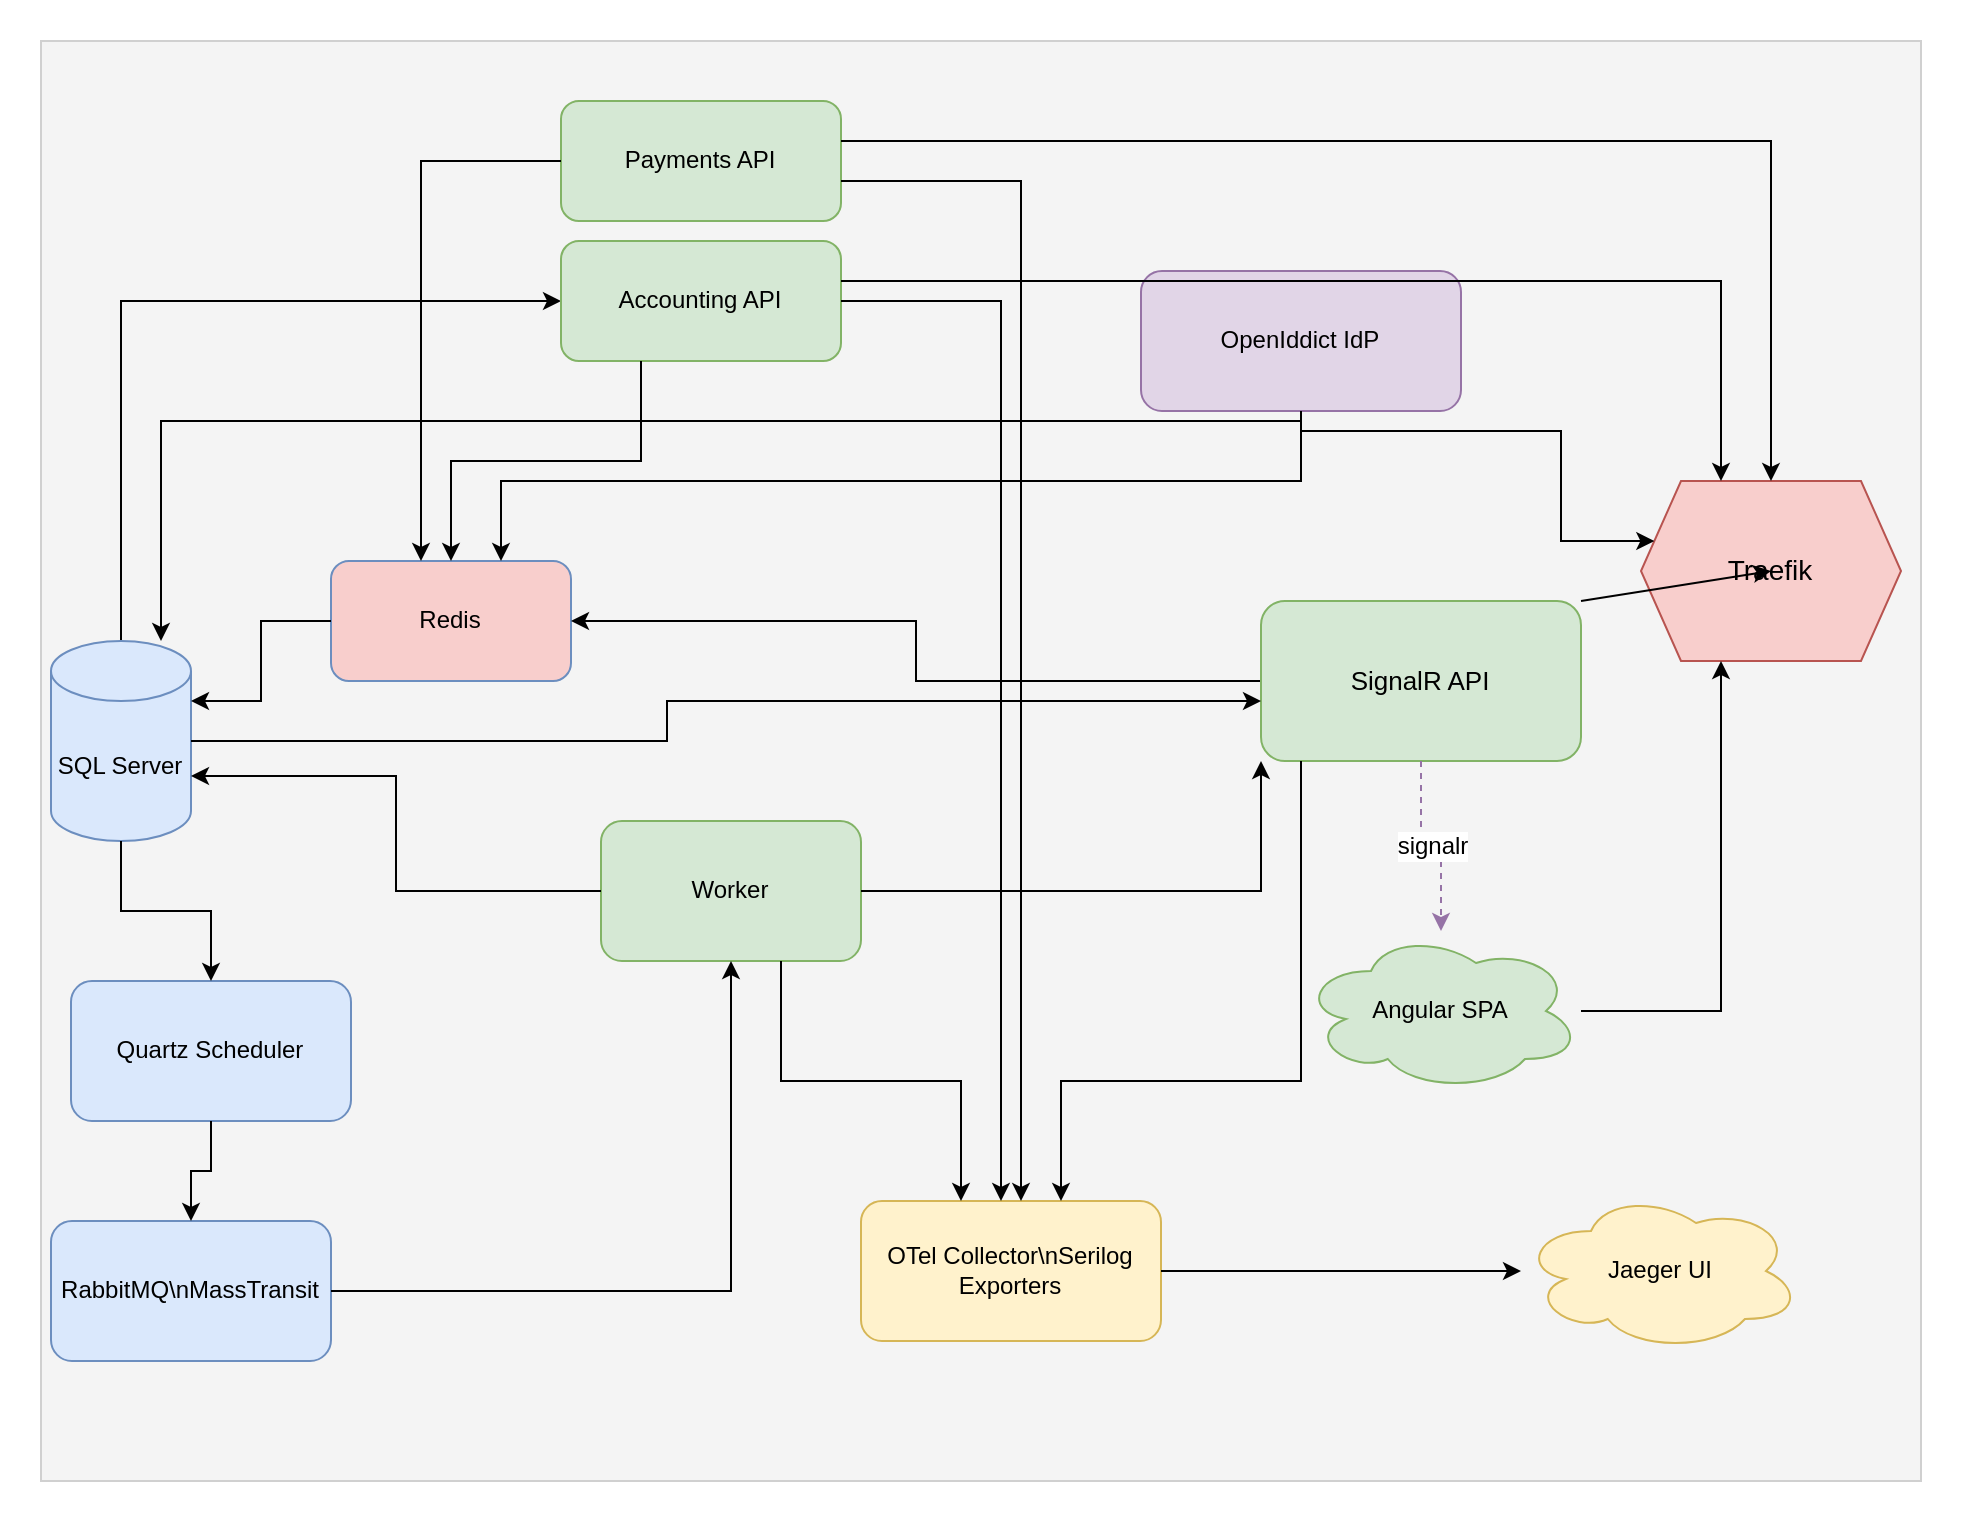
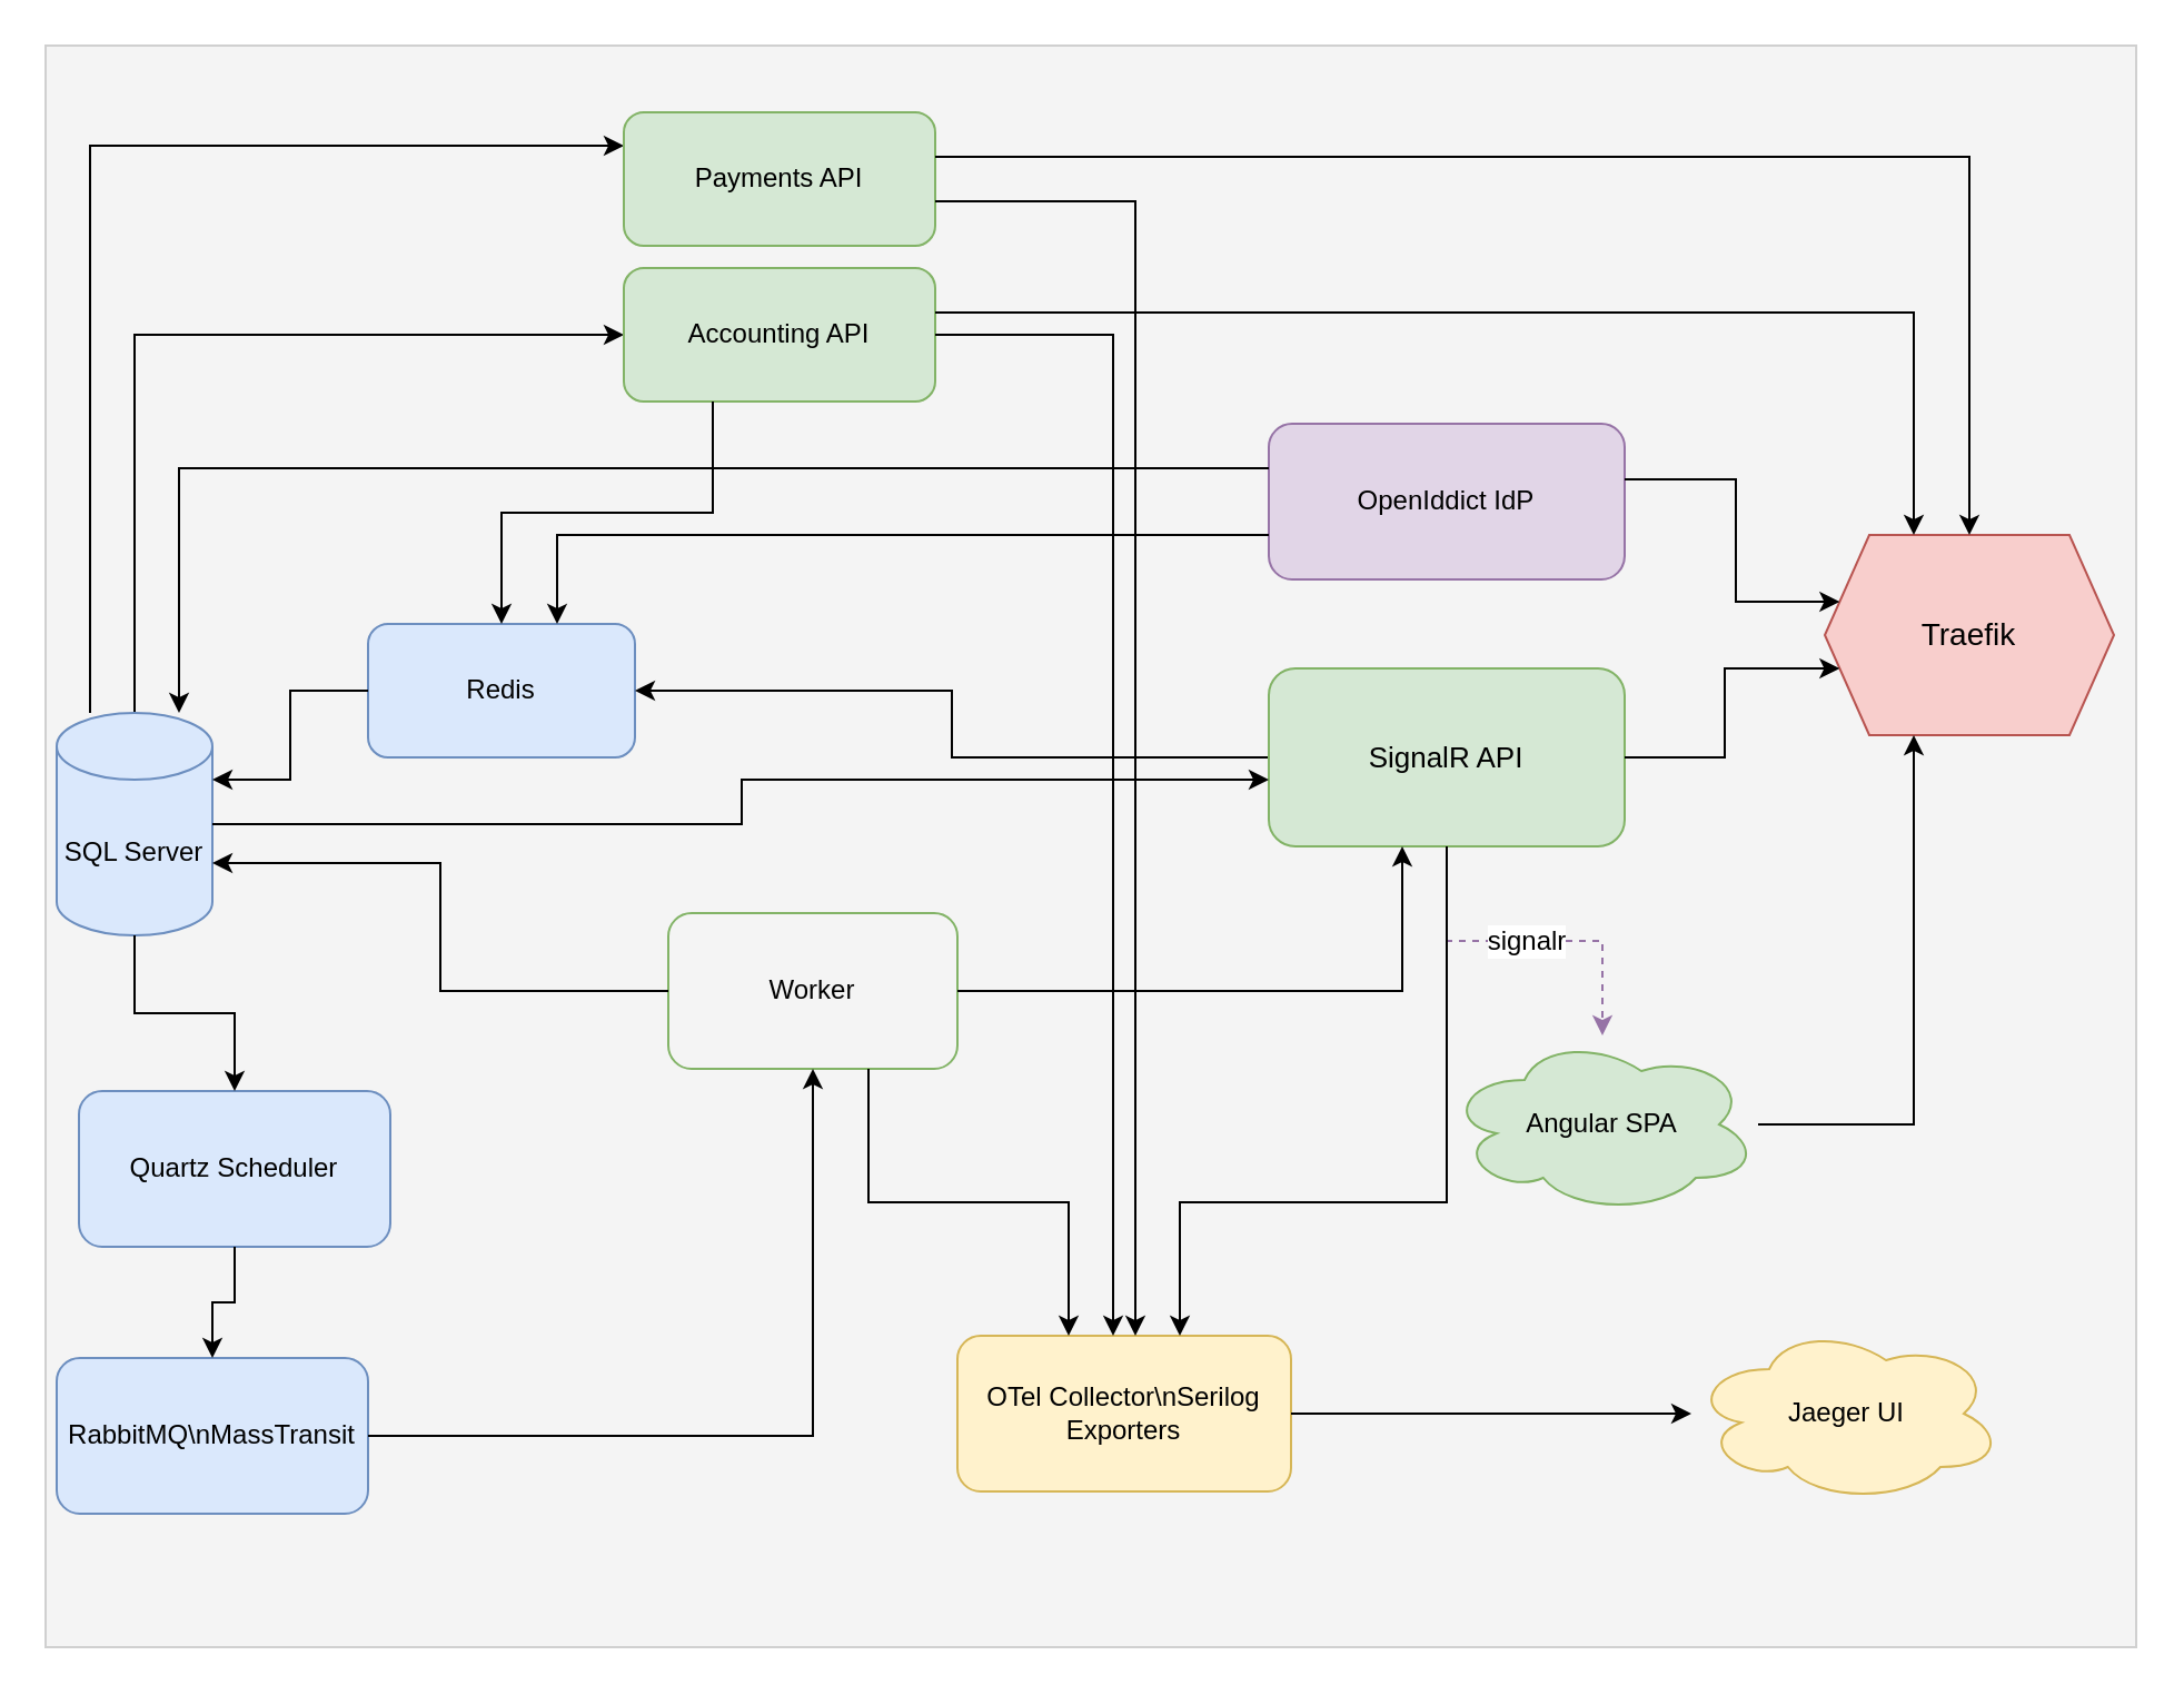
+ <mxCell id="4" style="edgeStyle=orthogonalEdgeStyle;rounded=0;orthogonalLoop=1;jettySize=auto;html=1;entryX=0;entryY=0.25;entryDx=0;entryDy=0;" edge="1" parent="1" source="6" target="15"><mxGeometry relative="1" as="geometry"><Array as="points"><mxPoint x="40" y="65" /></Array></mxGeometry></mxCell>
- <mxCell id="25" style="edgeStyle=orthogonalEdgeStyle;rounded=0;jettySize=auto;html=1;" parent="1" source="15" target="3" edge="1"><mxGeometry relative="1" as="geometry"><Array as="points"><mxPoint x="210" y="80" /></Array></mxGeometry></mxCell>
- <mxCell id="14" value="OpenIddict IdP" style="rounded=1;whiteSpace=wrap;html=1;fillColor=#e1d5e7;strokeColor=#9673a6;" parent="1" vertex="1"><mxGeometry x="570" y="135" width="160" height="70" as="geometry" /></mxCell>
+ <mxCell id="14" value="OpenIddict IdP" style="rounded=1;whiteSpace=wrap;html=1;fillColor=#e1d5e7;strokeColor=#9673a6;" parent="1" vertex="1"><mxGeometry x="570" y="190" width="160" height="70" as="geometry" /></mxCell>
- <mxCell id="3" value="Redis" style="rounded=1;whiteSpace=wrap;html=1;fillColor=#f8cecc;strokeColor=#6c8ebf;" parent="1" vertex="1"><mxGeometry x="165" y="280" width="120" height="60" as="geometry" /></mxCell>
+ <mxCell id="3" value="Redis" style="rounded=1;whiteSpace=wrap;html=1;fillColor=#dae8fc;strokeColor=#6c8ebf;" parent="1" vertex="1"><mxGeometry x="165" y="280" width="120" height="60" as="geometry" /></mxCell>
- <mxCell id="12" value="SignalR API" style="rounded=1;whiteSpace=wrap;html=1;fillColor=#d5e8d4;strokeColor=#82b366;fontSize=13;" parent="1" vertex="1"><mxGeometry x="630" y="300" width="160" height="80" as="geometry" /></mxCell>
+ <mxCell id="12" value="SignalR API" style="rounded=1;whiteSpace=wrap;html=1;fillColor=#d5e8d4;strokeColor=#82b366;fontSize=13;" parent="1" vertex="1"><mxGeometry x="570" y="300" width="160" height="80" as="geometry" /></mxCell>
- <mxCell id="13" value="Worker" style="rounded=1;whiteSpace=wrap;html=1;fillColor=#d5e8d4;strokeColor=#82b366;" parent="1" vertex="1"><mxGeometry x="300" y="410" width="130" height="70" as="geometry" /></mxCell>
+ <mxCell id="13" value="Worker" style="rounded=1;whiteSpace=wrap;html=1;fillColor=#f4f4f4;strokeColor=#82b366;" parent="1" vertex="1"><mxGeometry x="300" y="410" width="130" height="70" as="geometry" /></mxCell>
